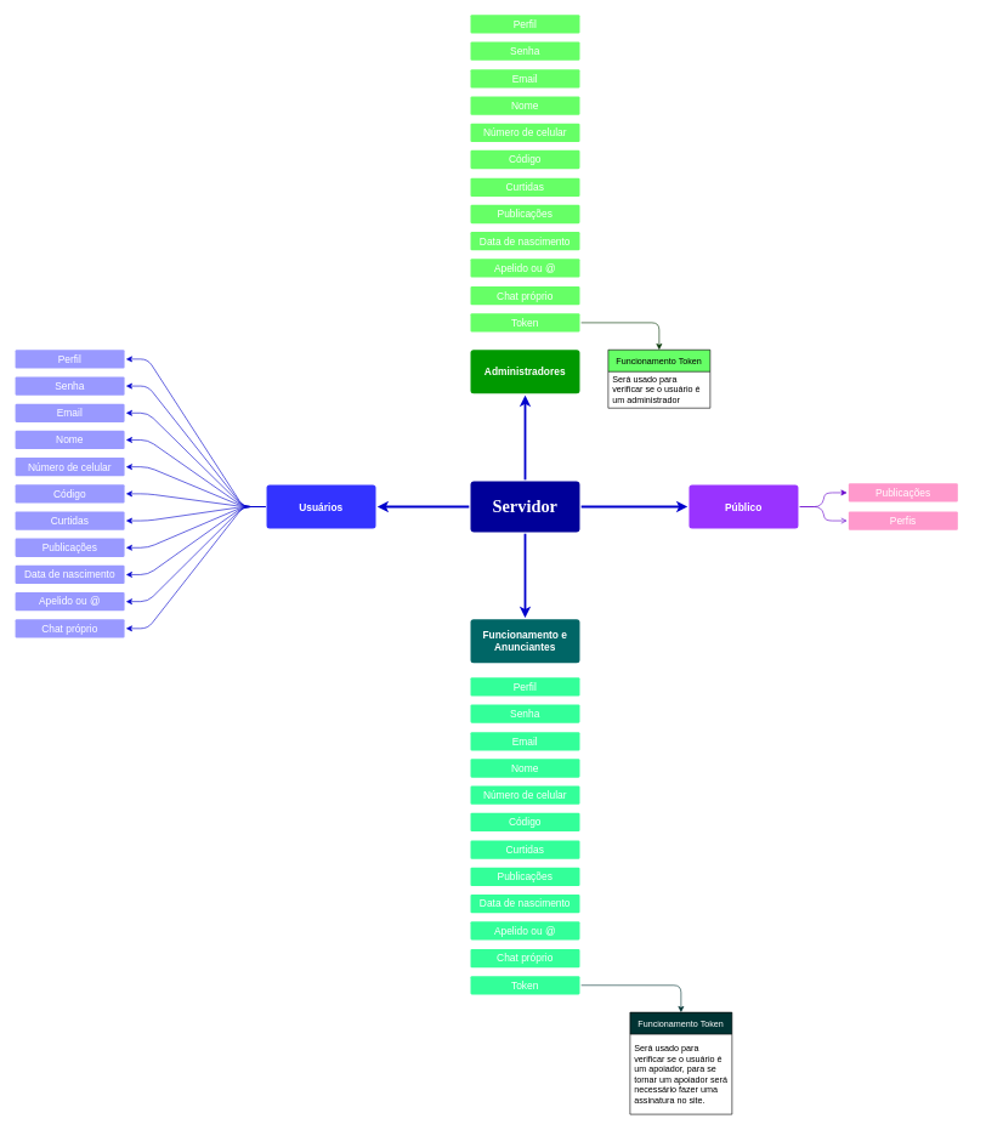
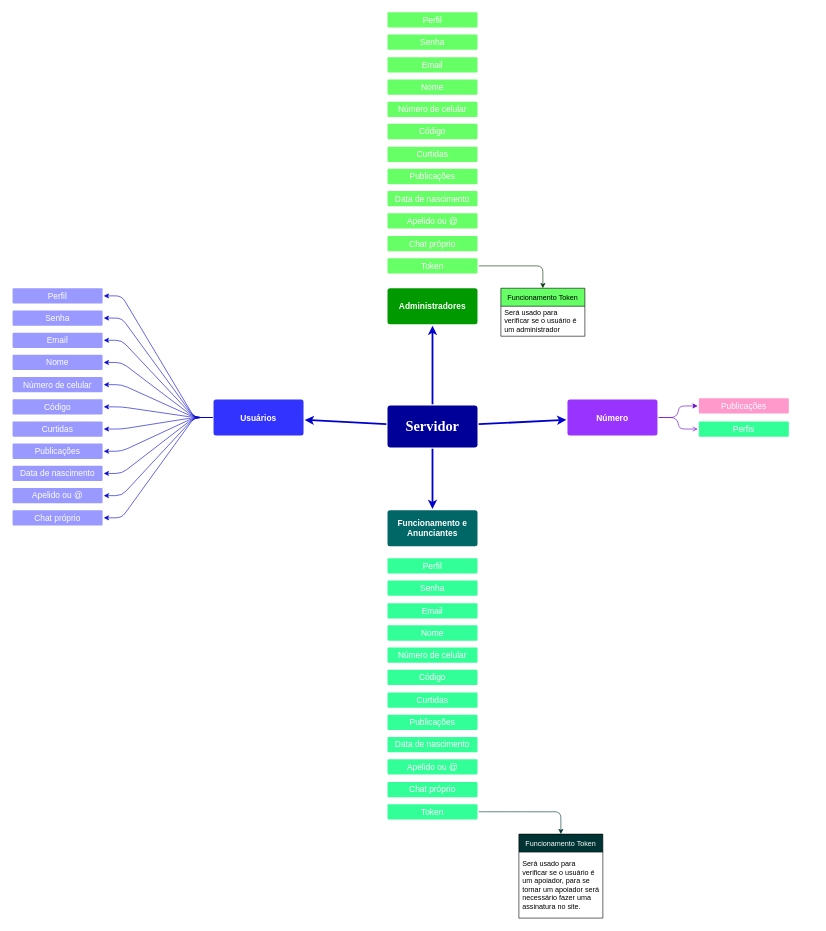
- <mxCell id="17" value="Usuários" style="rounded=1;whiteSpace=wrap;html=1;shadow=0;labelBackgroundColor=none;strokeColor=none;strokeWidth=3;fillColor=#3333FF;fontFamily=Helvetica;fontSize=14;fontColor=#FFFFFF;align=center;spacing=5;fontStyle=1;arcSize=7;perimeterSpacing=2;" parent="1" vertex="1"><mxGeometry x="365" y="665.5" width="150" height="60" as="geometry" /></mxCell>
+ <mxCell id="17" value="Usuários" style="rounded=1;whiteSpace=wrap;html=1;shadow=0;labelBackgroundColor=none;strokeColor=none;strokeWidth=3;fillColor=#3333FF;fontFamily=Helvetica;fontSize=14;fontColor=#FFFFFF;align=center;spacing=5;fontStyle=1;arcSize=7;perimeterSpacing=2;" parent="1" vertex="1"><mxGeometry x="355" y="665.5" width="150" height="60" as="geometry" /></mxCell>
- <mxCell id="5" value="&lt;font style=&quot;font-size: 24px;&quot;&gt;Servidor&lt;/font&gt;" style="rounded=1;whiteSpace=wrap;html=1;shadow=0;labelBackgroundColor=none;strokeColor=none;strokeWidth=3;fillColor=#000099;fontFamily=Lucida Console;fontSize=16;fontColor=#FFFFFF;align=center;fontStyle=1;spacing=5;arcSize=7;perimeterSpacing=2;" parent="1" vertex="1"><mxGeometry x="645" y="660.5" width="150" height="70" as="geometry" /></mxCell>
+ <mxCell id="5" value="&lt;font style=&quot;font-size: 24px;&quot;&gt;Servidor&lt;/font&gt;" style="rounded=1;whiteSpace=wrap;html=1;shadow=0;labelBackgroundColor=none;strokeColor=none;strokeWidth=3;fillColor=#000099;fontFamily=Lucida Console;fontSize=16;fontColor=#FFFFFF;align=center;fontStyle=1;spacing=5;arcSize=7;perimeterSpacing=2;" parent="1" vertex="1"><mxGeometry x="645" y="675.5" width="150" height="70" as="geometry" /></mxCell>
- <mxCell id="24" value="Público" style="rounded=1;whiteSpace=wrap;html=1;shadow=0;labelBackgroundColor=none;strokeColor=none;strokeWidth=3;fillColor=#9933FF;fontFamily=Helvetica;fontSize=14;fontColor=#FFFFFF;align=center;spacing=5;fontStyle=1;arcSize=7;perimeterSpacing=2;" parent="1" vertex="1"><mxGeometry x="945" y="665.5" width="150" height="60" as="geometry" /></mxCell>
+ <mxCell id="24" value="Número" style="rounded=1;whiteSpace=wrap;html=1;shadow=0;labelBackgroundColor=none;strokeColor=none;strokeWidth=3;fillColor=#9933FF;fontFamily=Helvetica;fontSize=14;fontColor=#FFFFFF;align=center;spacing=5;fontStyle=1;arcSize=7;perimeterSpacing=2;" parent="1" vertex="1"><mxGeometry x="945" y="665.5" width="150" height="60" as="geometry" /></mxCell>
- <mxCell id="50" value="Perfis" style="rounded=1;whiteSpace=wrap;html=1;shadow=0;labelBackgroundColor=none;strokeColor=none;strokeWidth=3;fillColor=#FF99CC;fontFamily=Helvetica;fontSize=14;fontColor=#FFFFFF;align=center;spacing=5;fontStyle=0;arcSize=7;perimeterSpacing=2;" vertex="1" parent="1"><mxGeometry x="1164" y="702" width="150" height="25.5" as="geometry" /></mxCell>
+ <mxCell id="50" value="Perfis" style="rounded=1;whiteSpace=wrap;html=1;shadow=0;labelBackgroundColor=none;strokeColor=none;strokeWidth=3;fillColor=#33ff99;fontFamily=Helvetica;fontSize=14;fontColor=#FFFFFF;align=center;spacing=5;fontStyle=0;arcSize=7;perimeterSpacing=2;" vertex="1" parent="1"><mxGeometry x="1164" y="702" width="150" height="25.5" as="geometry" /></mxCell>
